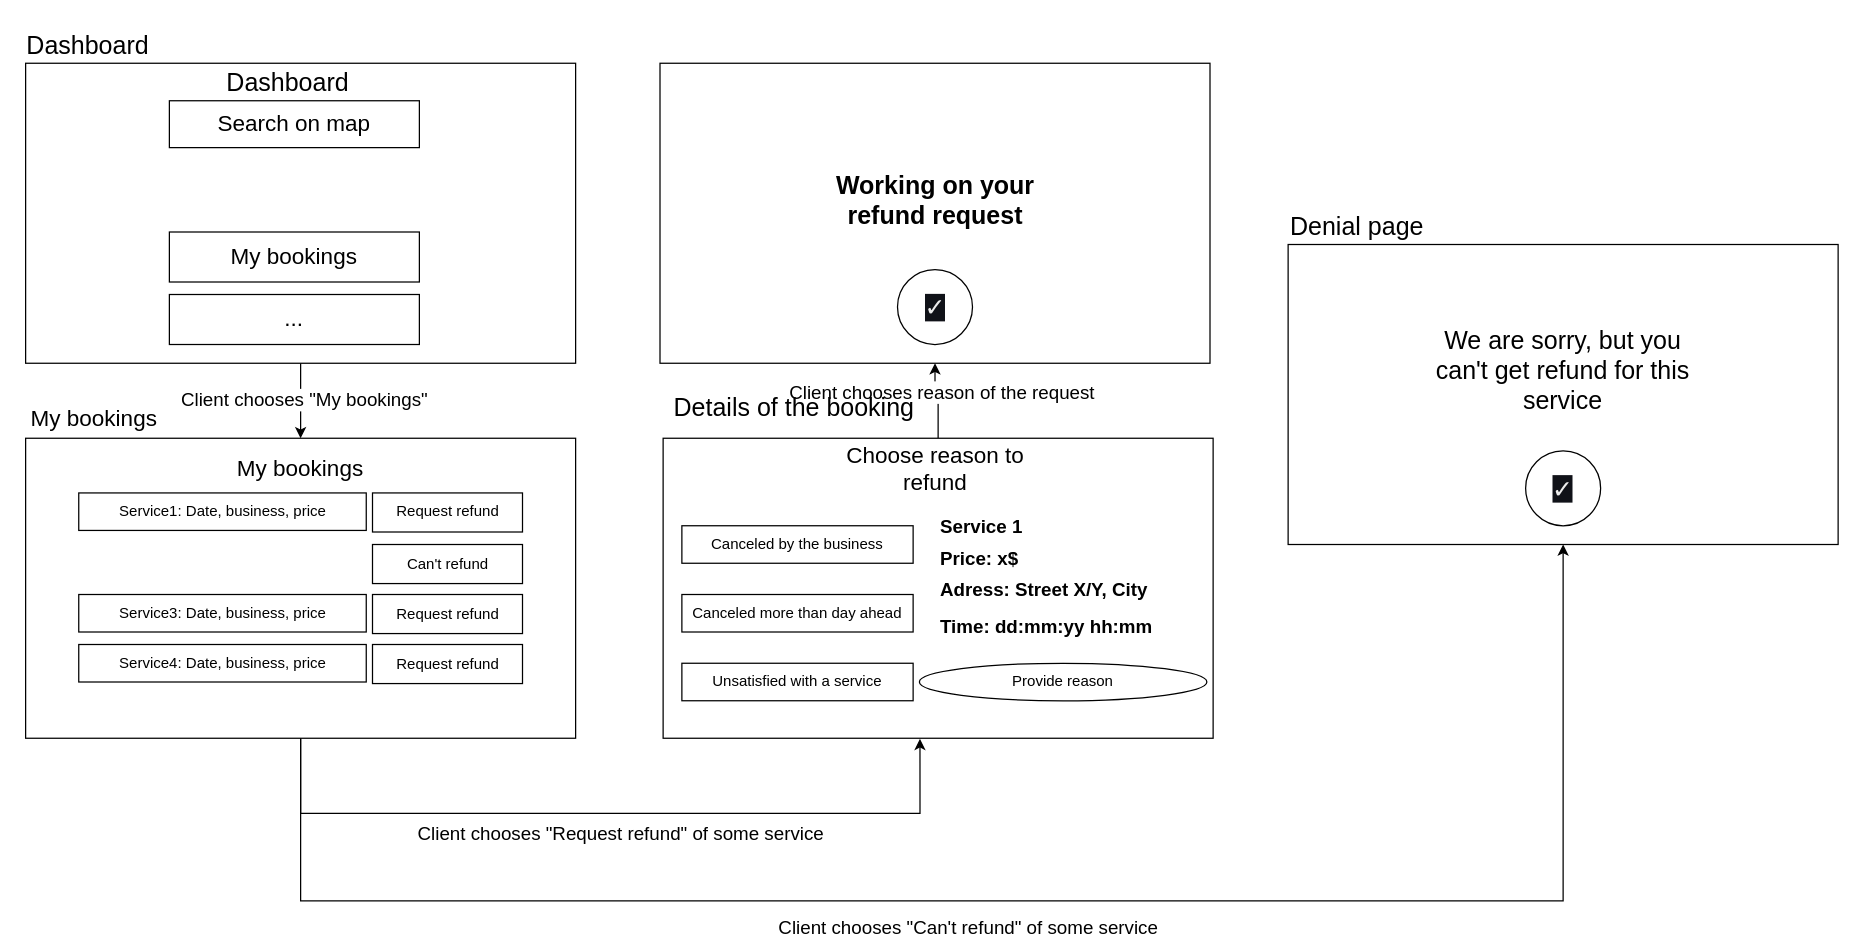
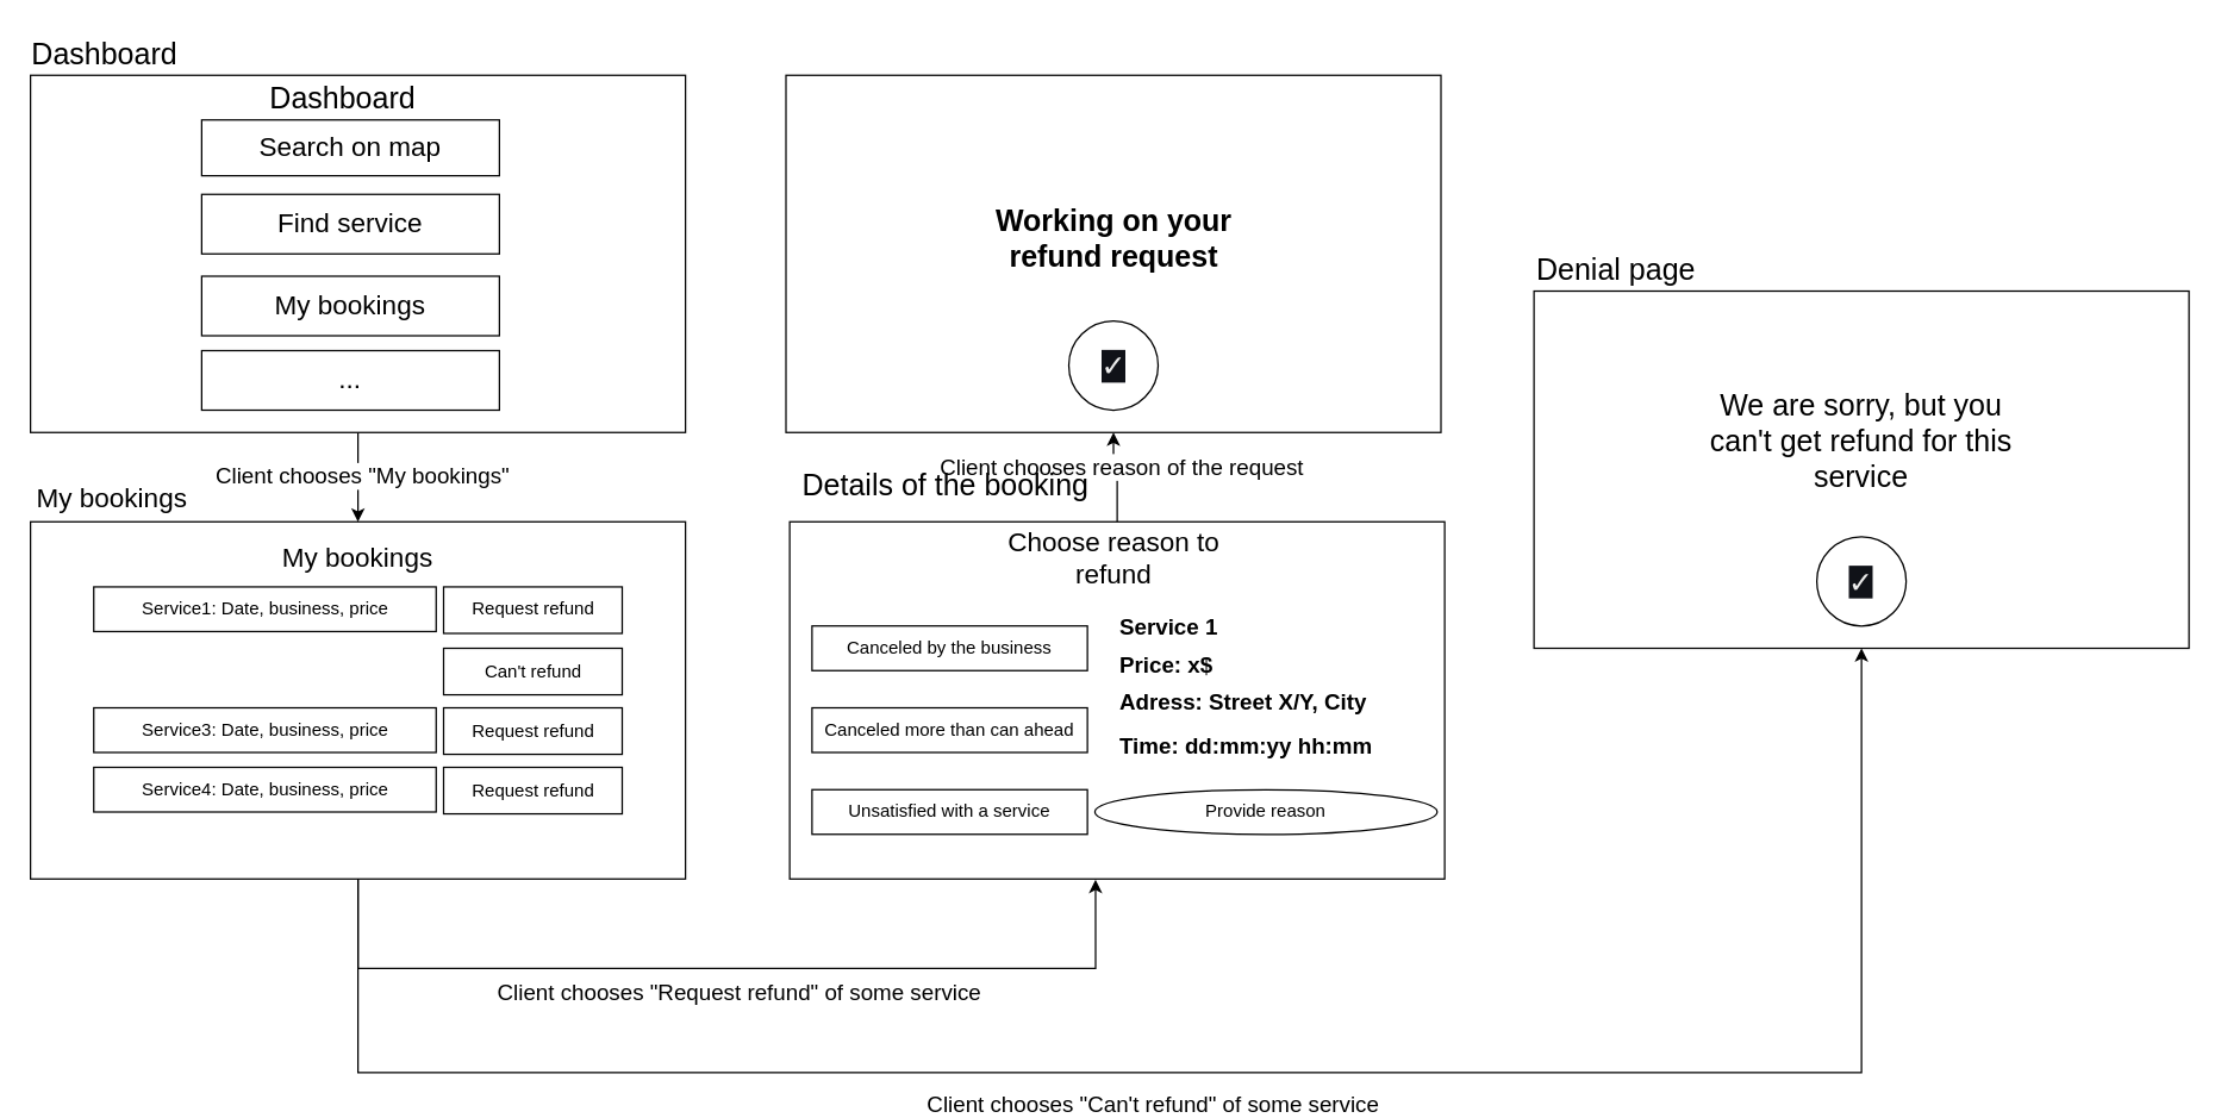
+ <mxCell id="6" value="&lt;font style=&quot;font-size: 18px;&quot;&gt;Find service &lt;/font&gt;" style="rounded=0;whiteSpace=wrap;html=1;" vertex="1" parent="1"><mxGeometry x="135" y="130" width="200" height="40" as="geometry" /></mxCell>
- <mxCell id="33" value="Canceled more than day ahead" style="rounded=0;whiteSpace=wrap;html=1;" vertex="1" parent="1"><mxGeometry x="545" y="475" width="185" height="30" as="geometry" /></mxCell>
+ <mxCell id="33" value="Canceled more than can ahead" style="rounded=0;whiteSpace=wrap;html=1;" vertex="1" parent="1"><mxGeometry x="545" y="475" width="185" height="30" as="geometry" /></mxCell>
